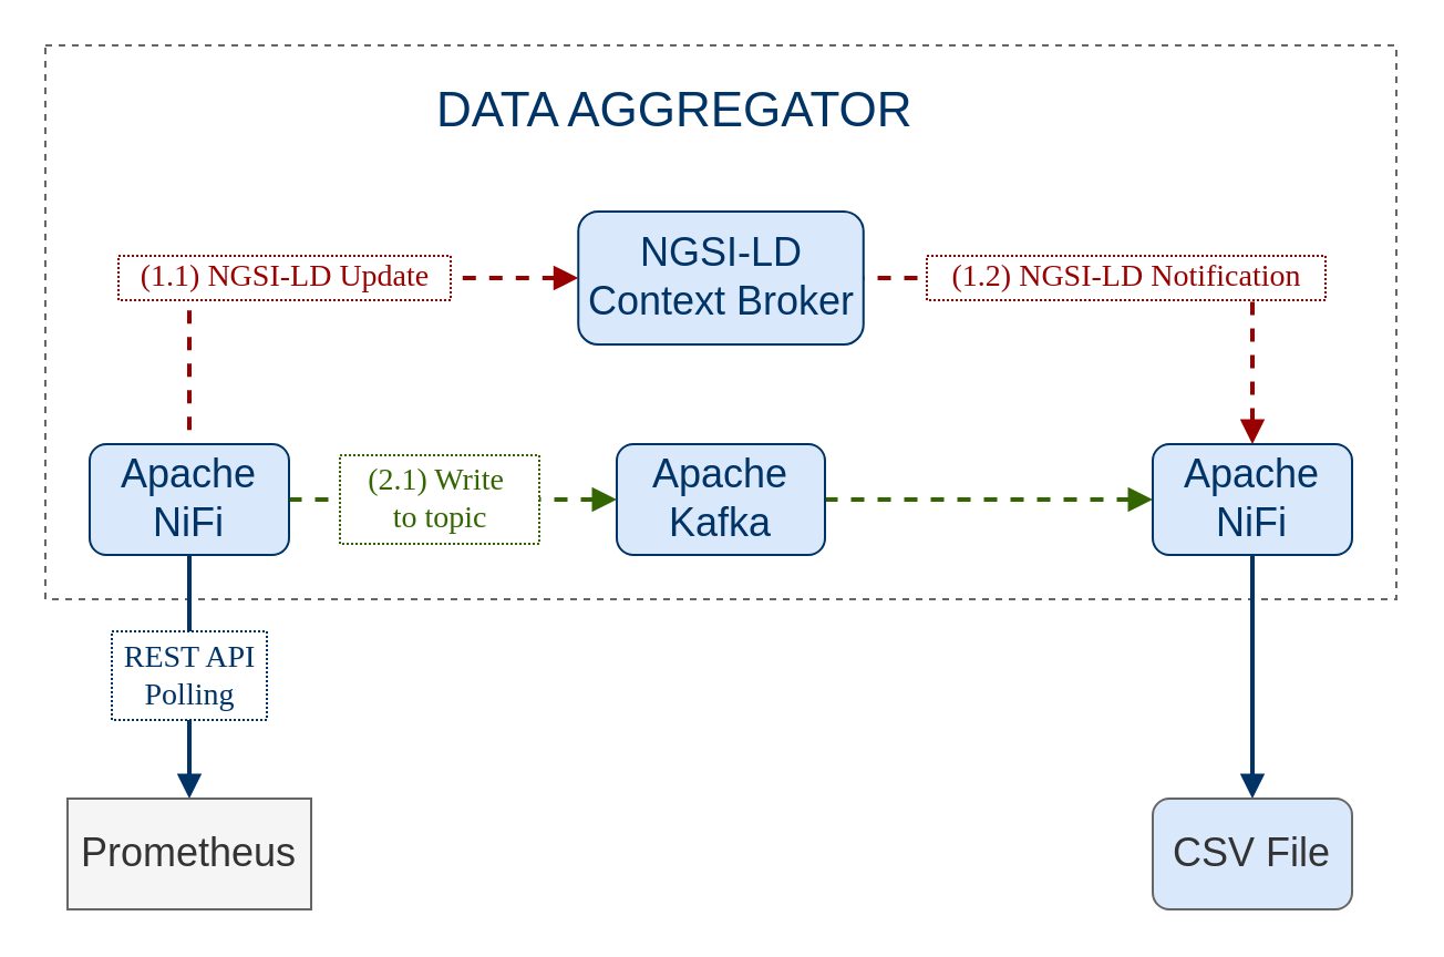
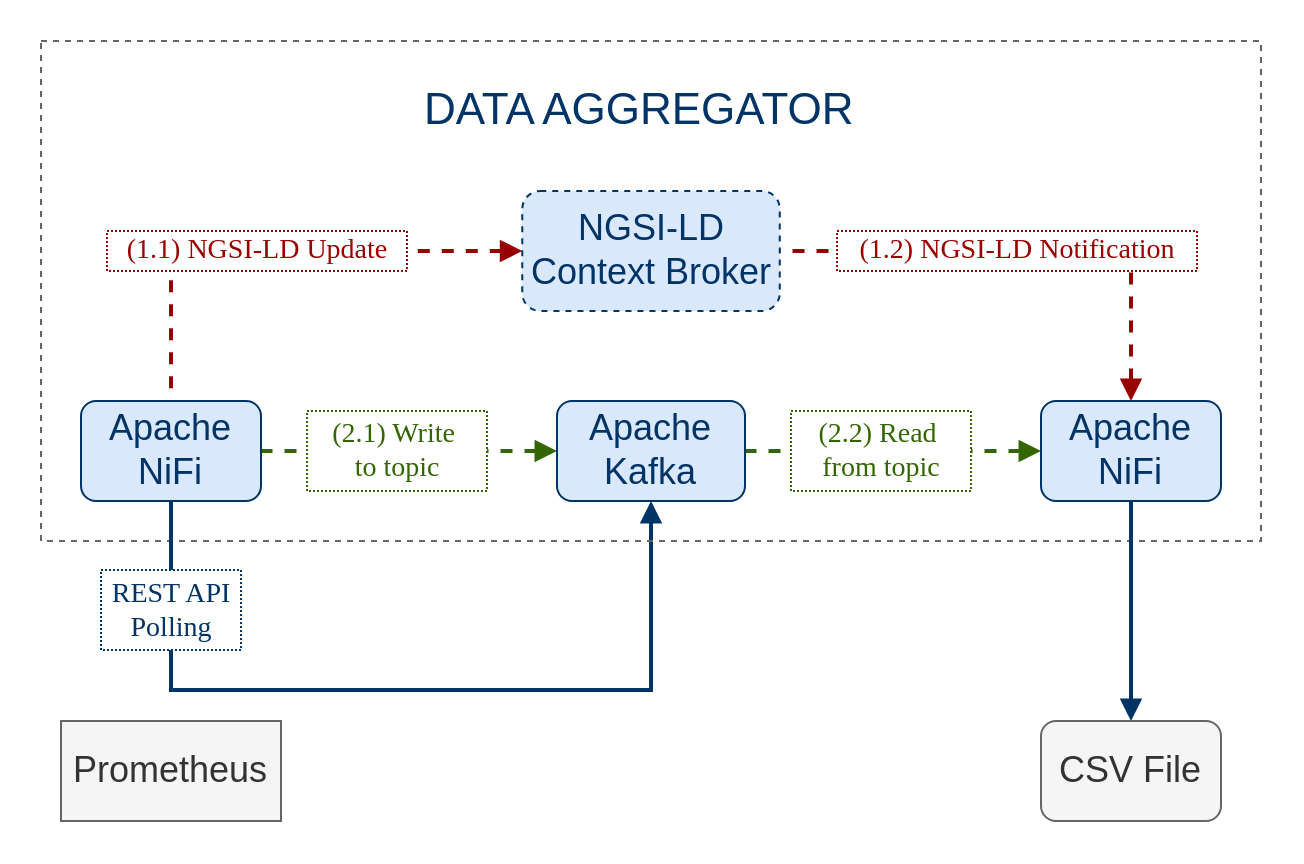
- <mxCell id="18" value="&lt;font color=&quot;#003366&quot; style=&quot;font-size: 22px;&quot;&gt;DATA AGGREGATOR&lt;/font&gt;" style="text;html=1;align=left;verticalAlign=middle;resizable=0;points=[];autosize=1;fontSize=22;fontColor=#575757;" vertex="1" parent="1"><mxGeometry x="195" y="35" width="230" height="30" as="geometry" /></mxCell>
+ <mxCell id="18" value="&lt;font color=&quot;#003366&quot; style=&quot;font-size: 22px;&quot;&gt;DATA AGGREGATOR&lt;/font&gt;" style="text;html=1;align=left;verticalAlign=middle;resizable=0;points=[];autosize=1;fontSize=22;fontColor=#575757;" vertex="1" parent="1"><mxGeometry x="210" y="40" width="230" height="30" as="geometry" /></mxCell>
- <mxCell id="13" value="NGSI-LD Context Broker" style="rounded=1;whiteSpace=wrap;html=1;fontFamily=Helvetica;fillColor=#dae8fc;strokeColor=#003366;fontSize=18;fontColor=#003366;" vertex="1" parent="1"><mxGeometry x="260.63" y="95" width="128.75" height="60" as="geometry" /></mxCell>
+ <mxCell id="13" value="NGSI-LD Context Broker" style="rounded=1;whiteSpace=wrap;html=1;fontFamily=Helvetica;fillColor=#dae8fc;strokeColor=#003366;fontSize=18;fontColor=#003366;dashed=1;" vertex="1" parent="1"><mxGeometry x="260.63" y="95" width="128.75" height="60" as="geometry" /></mxCell>
+ <mxCell id="17" value="&lt;font style=&quot;font-size: 14px&quot;&gt;(2.2) Read&amp;nbsp;&lt;br&gt;from topic&lt;/font&gt;" style="text;html=1;align=center;verticalAlign=middle;resizable=0;points=[];autosize=1;rounded=0;fontSize=14;fontColor=#336600;strokeColor=#336600;strokeWidth=1;labelBackgroundColor=#ffffff;endFill=1;endArrow=block;startFill=0;startArrow=none;fillColor=#ffffff;dashed=1;dashPattern=1 1;fontFamily=Tahoma;" vertex="1" parent="1"><mxGeometry x="395" y="205" width="90" height="40" as="geometry" /></mxCell>
- <mxCell id="2" style="edgeStyle=orthogonalEdgeStyle;rounded=0;orthogonalLoop=1;jettySize=auto;html=1;exitX=0.5;exitY=1;exitDx=0;exitDy=0;fontColor=#003366;strokeColor=#003366;strokeWidth=2;endFill=1;endArrow=block;startFill=0;entryX=0.5;entryY=0;entryDx=0;entryDy=0;startArrow=none;" edge="1" parent="1" source="20" target="4"><mxGeometry relative="1" as="geometry"><mxPoint x="85" y="350" as="targetPoint" /></mxGeometry></mxCell>
+ <mxCell id="2" style="edgeStyle=orthogonalEdgeStyle;rounded=0;orthogonalLoop=1;jettySize=auto;html=1;exitX=0.5;exitY=1;exitDx=0;exitDy=0;fontColor=#003366;strokeColor=#003366;strokeWidth=2;endFill=1;endArrow=block;startFill=0;startArrow=none;" edge="1" parent="1" source="20" target="6"><mxGeometry relative="1" as="geometry"><mxPoint x="85" y="350" as="targetPoint" /></mxGeometry></mxCell>
- <mxCell id="19" value="&lt;font&gt;CSV File&lt;/font&gt;" style="rounded=1;whiteSpace=wrap;html=1;fontFamily=Helvetica;fontSize=18;fillColor=#dae8fc;strokeColor=#666666;fontColor=#333333;" vertex="1" parent="1"><mxGeometry x="520" y="360" width="90" height="50" as="geometry" /></mxCell>
+ <mxCell id="19" value="&lt;font&gt;CSV File&lt;/font&gt;" style="rounded=1;whiteSpace=wrap;html=1;fontFamily=Helvetica;fontSize=18;fillColor=#F5F5F5;strokeColor=#666666;fontColor=#333333;" vertex="1" parent="1"><mxGeometry x="520" y="360" width="90" height="50" as="geometry" /></mxCell>
